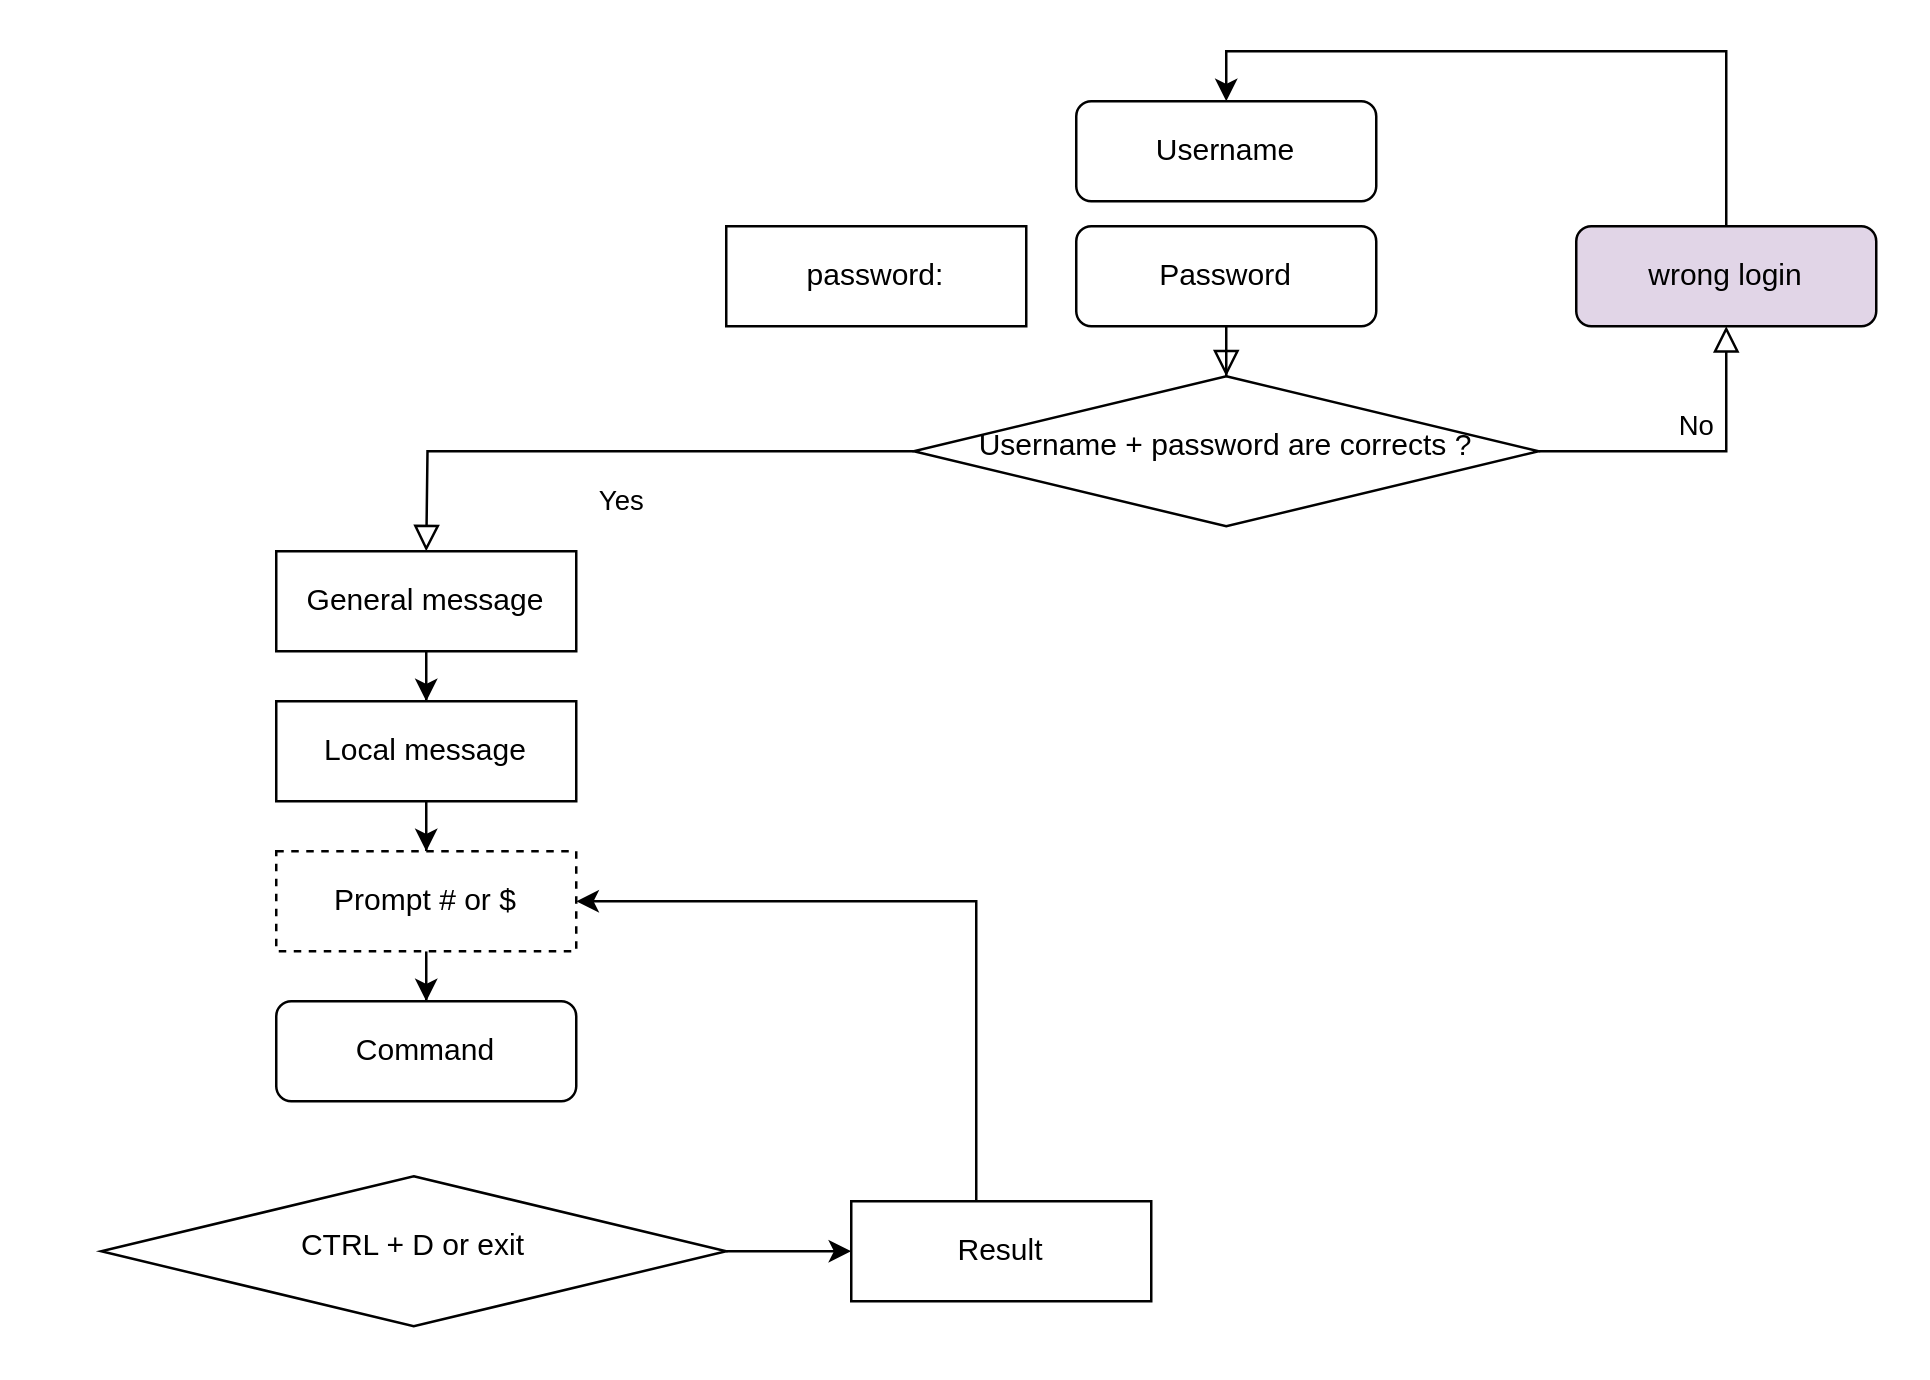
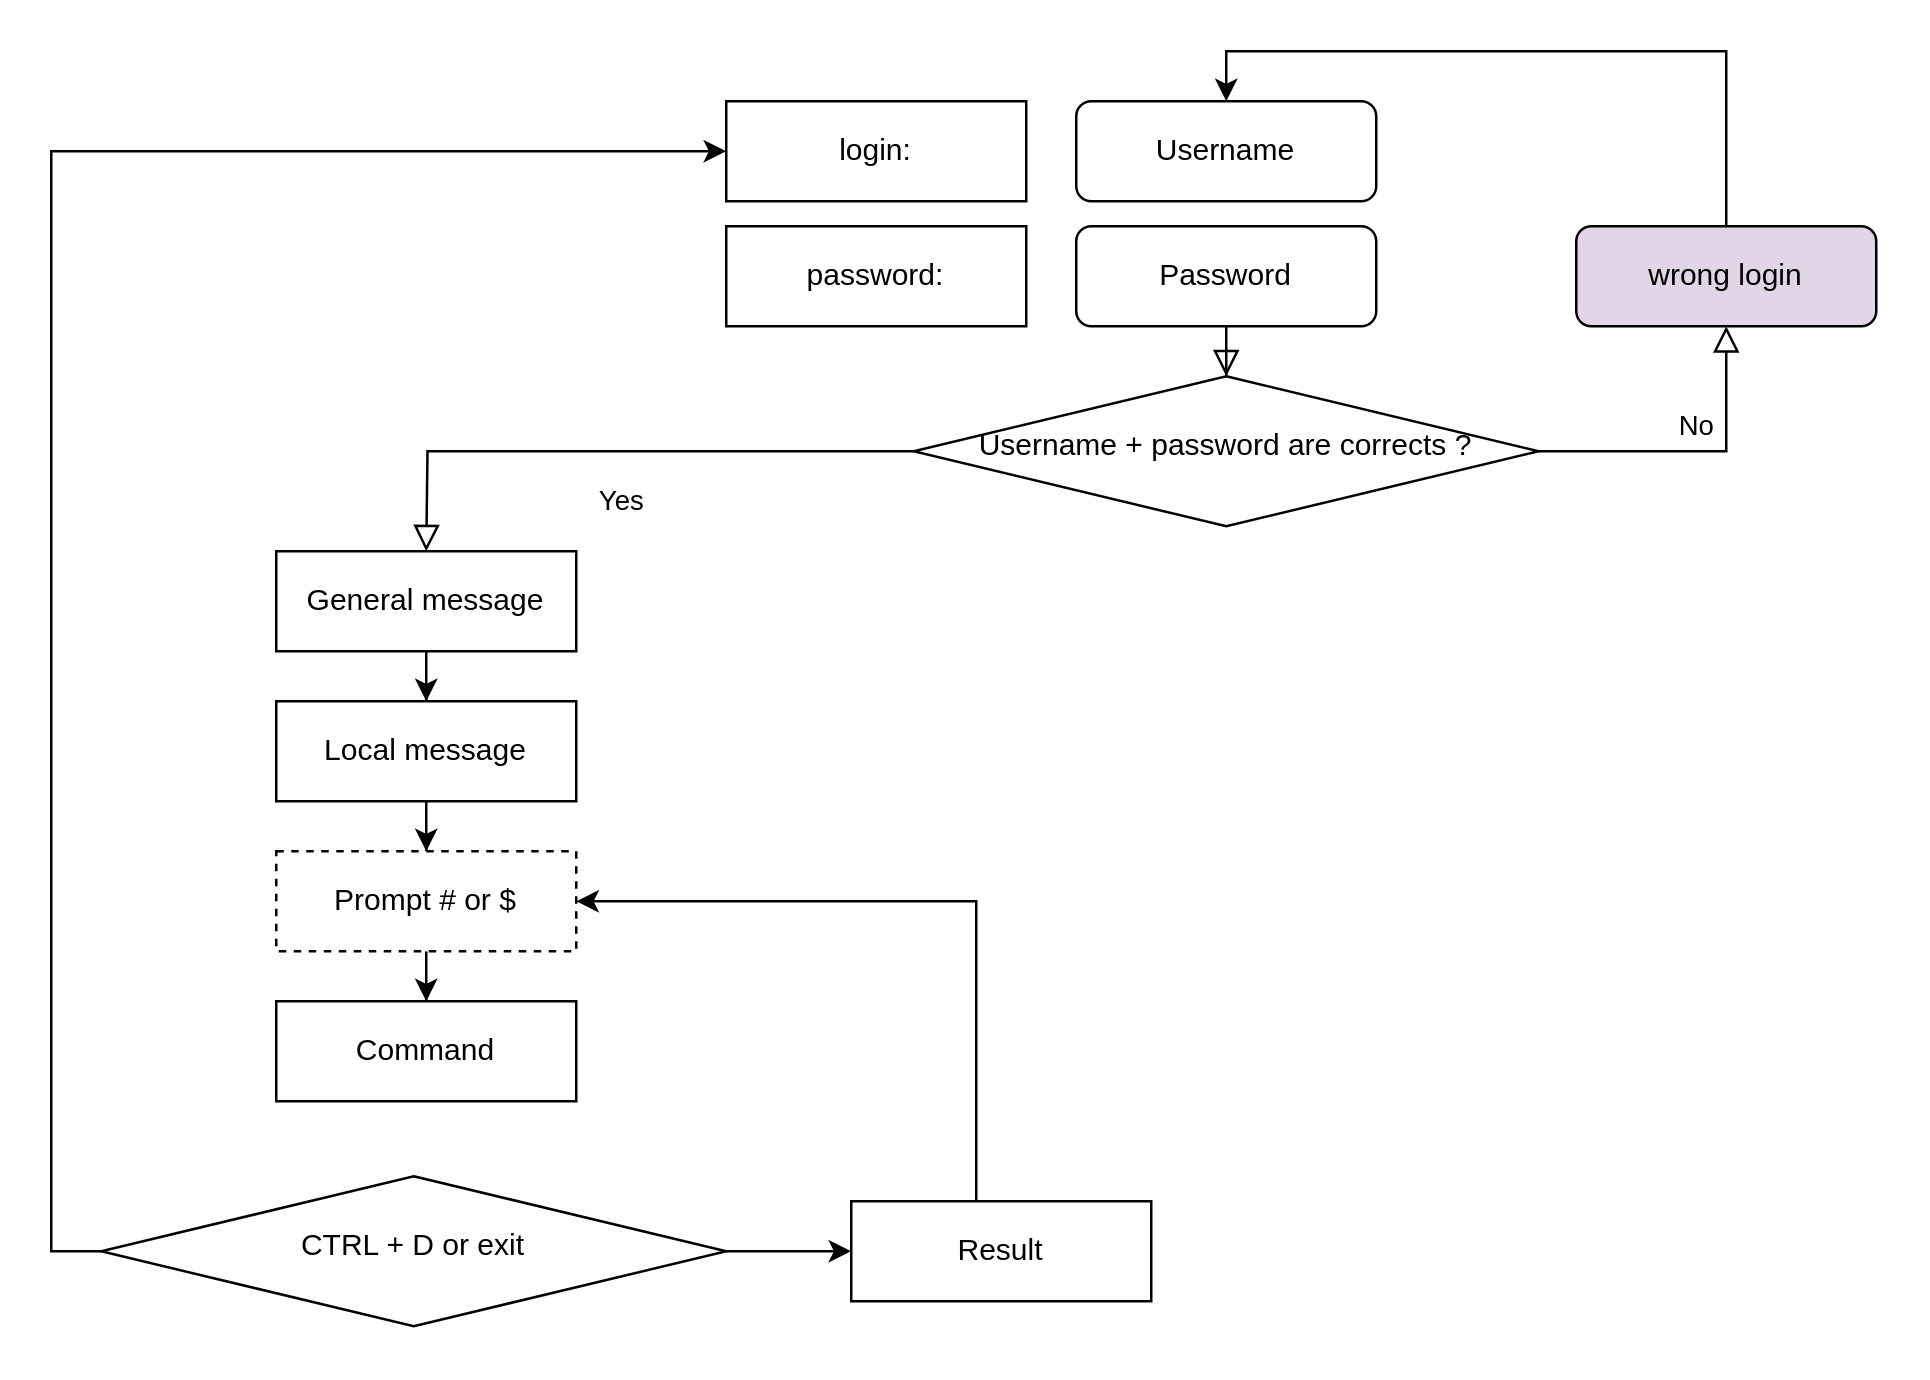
+ <mxCell id="9" value="login:" style="rounded=0;whiteSpace=wrap;html=1;" vertex="1" parent="1"><mxGeometry x="290" y="40" width="120" height="40" as="geometry" /></mxCell>
+ <mxCell id="20" style="edgeStyle=orthogonalEdgeStyle;rounded=0;orthogonalLoop=1;jettySize=auto;html=1;entryX=0;entryY=0.5;entryDx=0;entryDy=0;" edge="1" parent="1" source="21" target="9"><mxGeometry relative="1" as="geometry"><Array as="points"><mxPoint x="20" y="500" /><mxPoint x="20" y="60" /></Array></mxGeometry></mxCell>
- <mxCell id="18" value="Command" style="whiteSpace=wrap;html=1;rounded=1;" vertex="1" parent="1"><mxGeometry x="110" y="400" width="120" height="40" as="geometry" /></mxCell>
+ <mxCell id="18" value="Command" style="rounded=0;whiteSpace=wrap;html=1;" vertex="1" parent="1"><mxGeometry x="110" y="400" width="120" height="40" as="geometry" /></mxCell>
